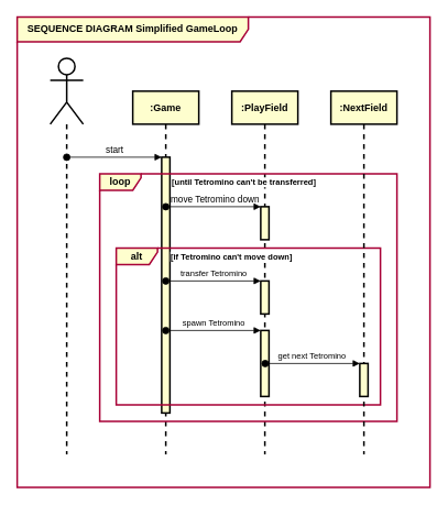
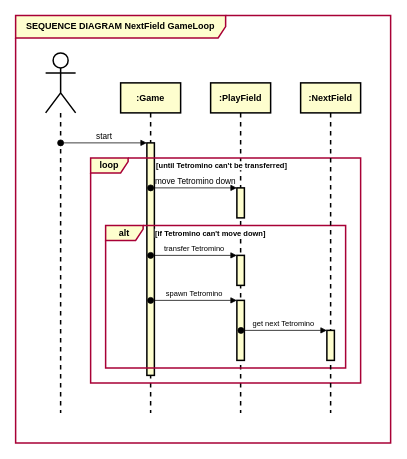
- <mxCell id="20" value="&lt;font style=&quot;font-size: 12px&quot;&gt;&lt;b&gt;SEQUENCE DIAGRAM Simplified GameLoop&lt;/b&gt;&lt;/font&gt;" style="shape=umlFrame;whiteSpace=wrap;html=1;labelBackgroundColor=none;strokeWidth=2;fillColor=#FEFECE;fontSize=10;width=280;height=30;strokeColor=#A80036;" vertex="1" parent="1"><mxGeometry x="20" y="20" width="500" height="570" as="geometry" /></mxCell>
+ <mxCell id="20" value="&lt;font style=&quot;font-size: 12px&quot;&gt;&lt;b&gt;SEQUENCE DIAGRAM NextField GameLoop&lt;/b&gt;&lt;/font&gt;" style="shape=umlFrame;whiteSpace=wrap;html=1;labelBackgroundColor=none;strokeWidth=2;fillColor=#FEFECE;fontSize=10;width=280;height=30;strokeColor=#A80036;" vertex="1" parent="1"><mxGeometry x="20" y="20" width="500" height="570" as="geometry" /></mxCell>
